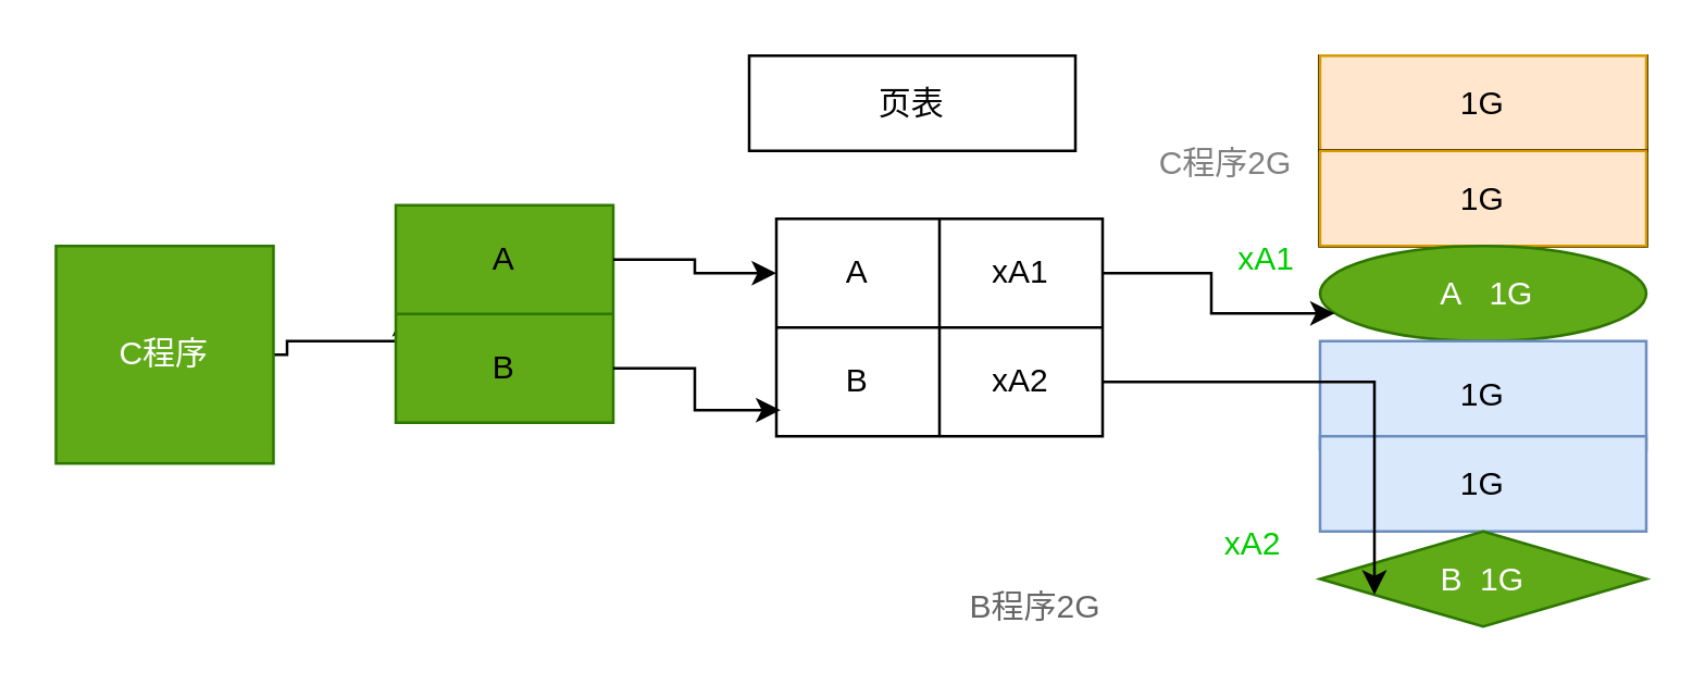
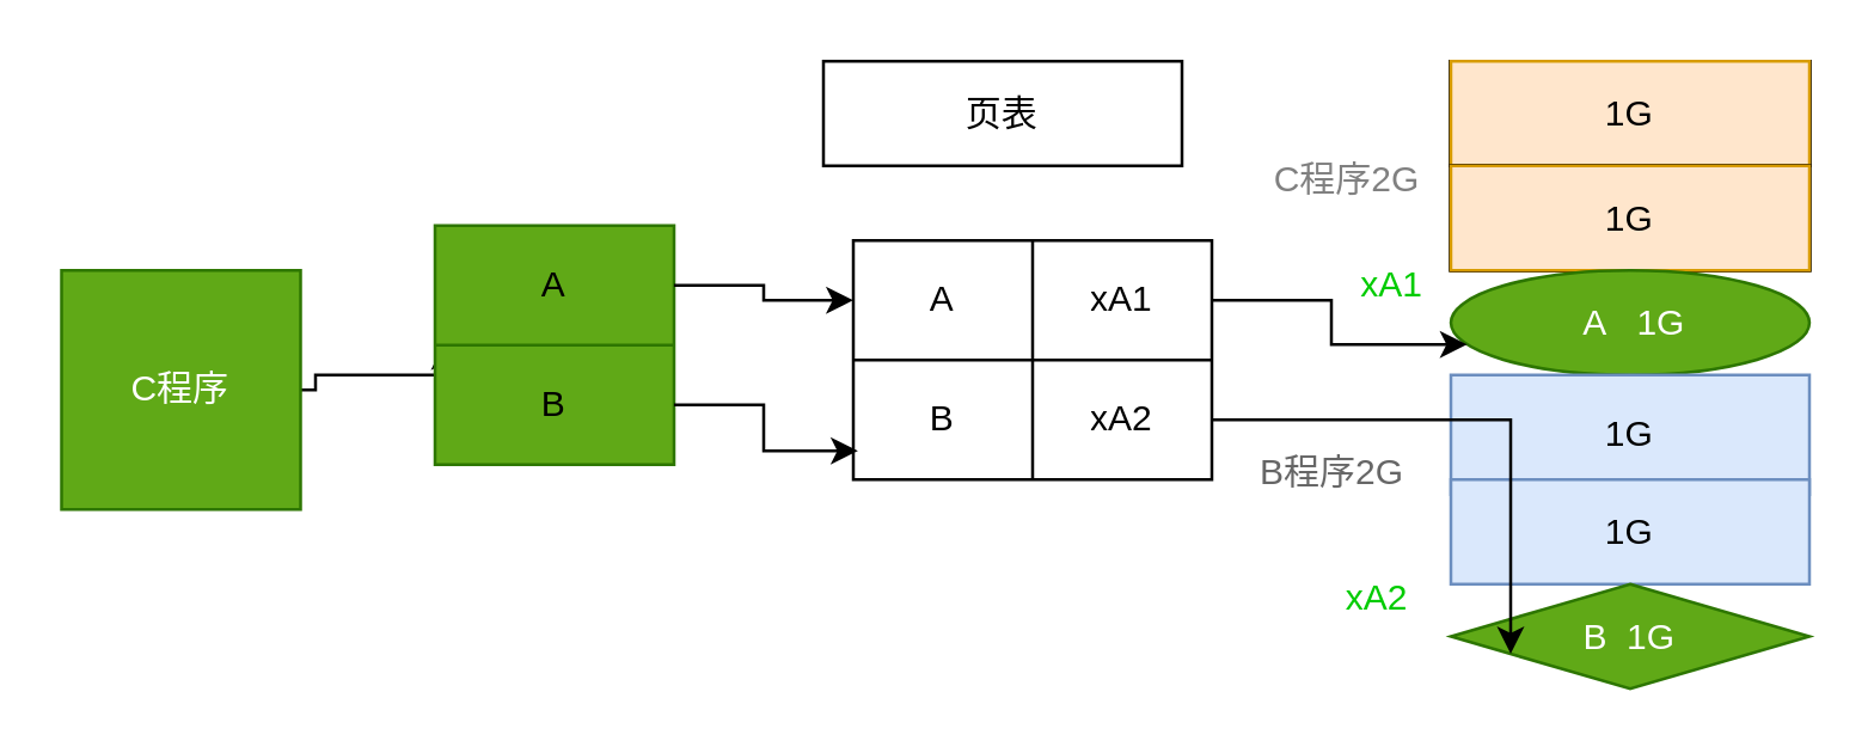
- <mxCell id="32" value="&lt;font color=&quot;#666666&quot;&gt;B程序2G&lt;/font&gt;" style="text;html=1;align=center;verticalAlign=middle;resizable=0;points=[];autosize=1;strokeColor=none;fillColor=none;" vertex="1" parent="1"><mxGeometry x="345" y="208" width="70" height="30" as="geometry" /></mxCell>
+ <mxCell id="32" value="&lt;font color=&quot;#666666&quot;&gt;B程序2G&lt;/font&gt;" style="text;html=1;align=center;verticalAlign=middle;resizable=0;points=[];autosize=1;strokeColor=none;fillColor=none;" vertex="1" parent="1"><mxGeometry x="410" y="143" width="70" height="30" as="geometry" /></mxCell>
